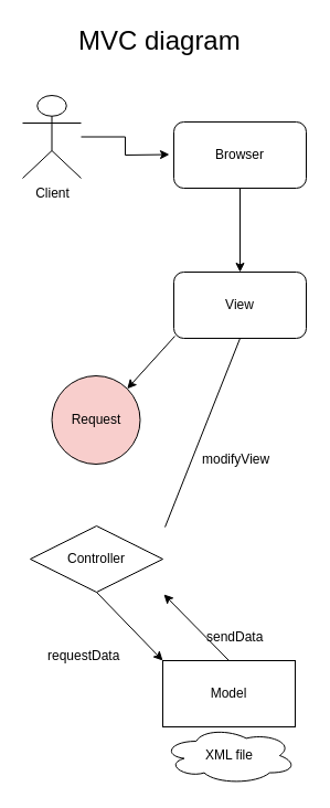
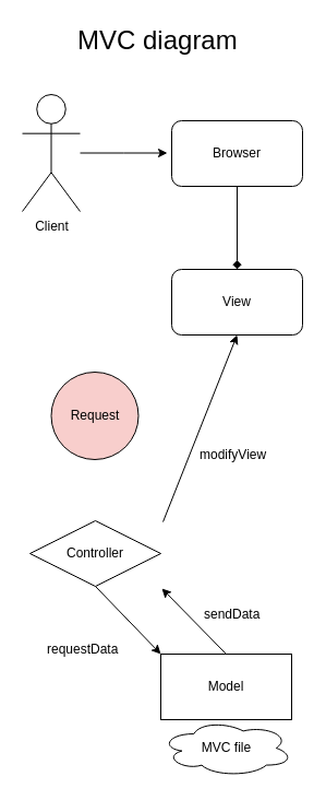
- <mxCell id="3" value="&lt;div&gt;Client&lt;/div&gt;&lt;div&gt;&lt;br&gt;&lt;/div&gt;" style="shape=umlActor;verticalLabelPosition=bottom;labelBackgroundColor=#ffffff;verticalAlign=top;html=1;outlineConnect=0;" vertex="1" parent="1"><mxGeometry x="20" y="86" width="53" height="75" as="geometry" /></mxCell>
+ <mxCell id="3" value="&lt;div&gt;Client&lt;/div&gt;&lt;div&gt;&lt;br&gt;&lt;/div&gt;" style="shape=umlActor;verticalLabelPosition=bottom;labelBackgroundColor=#ffffff;verticalAlign=top;html=1;outlineConnect=0;" vertex="1" parent="1"><mxGeometry x="20" y="86" width="53" height="107" as="geometry" /></mxCell>
- <mxCell id="6" value="" style="endArrow=classic;html=1;exitX=0.5;exitY=1;exitDx=0;exitDy=0;" edge="1" parent="1" source="4" target="5"><mxGeometry width="50" height="50" relative="1" as="geometry"><mxPoint x="376" y="159" as="sourcePoint" /><mxPoint x="426" y="109" as="targetPoint" /></mxGeometry></mxCell>
+ <mxCell id="6" value="" style="endArrow=diamond;html=1;exitX=0.5;exitY=1;exitDx=0;exitDy=0;" edge="1" parent="1" source="4" target="5"><mxGeometry width="50" height="50" relative="1" as="geometry"><mxPoint x="376" y="159" as="sourcePoint" /><mxPoint x="426" y="109" as="targetPoint" /></mxGeometry></mxCell>
- <mxCell id="16" value="" style="endArrow=none;html=1;exitX=1.017;exitY=0.017;exitDx=0;exitDy=0;exitPerimeter=0;entryX=0.5;entryY=1;entryDx=0;entryDy=0;" edge="1" parent="1" source="9" target="5"><mxGeometry width="50" height="50" relative="1" as="geometry"><mxPoint x="223" y="438" as="sourcePoint" /><mxPoint x="273" y="388" as="targetPoint" /></mxGeometry></mxCell>
+ <mxCell id="16" value="" style="endArrow=classic;html=1;exitX=1.017;exitY=0.017;exitDx=0;exitDy=0;exitPerimeter=0;entryX=0.5;entryY=1;entryDx=0;entryDy=0;" edge="1" parent="1" source="9" target="5"><mxGeometry width="50" height="50" relative="1" as="geometry"><mxPoint x="223" y="438" as="sourcePoint" /><mxPoint x="273" y="388" as="targetPoint" /></mxGeometry></mxCell>
- <mxCell id="8" value="" style="endArrow=classic;html=1;entryX=1;entryY=0;entryDx=0;entryDy=0;exitX=0.008;exitY=0.967;exitDx=0;exitDy=0;exitPerimeter=0;" edge="1" parent="1" source="5" target="7"><mxGeometry width="50" height="50" relative="1" as="geometry"><mxPoint x="69" y="365" as="sourcePoint" /><mxPoint x="119" y="315" as="targetPoint" /></mxGeometry></mxCell>
- <mxCell id="15" value="sendData" style="text;html=1;resizable=0;points=[];autosize=1;align=left;verticalAlign=top;spacingTop=-4;" vertex="1" parent="1"><mxGeometry x="185" y="567" width="64" height="14" as="geometry" /></mxCell>
+ <mxCell id="15" value="sendData" style="text;html=1;resizable=0;points=[];autosize=1;align=left;verticalAlign=top;spacingTop=-4;" vertex="1" parent="1"><mxGeometry x="185" y="552" width="64" height="14" as="geometry" /></mxCell>
- <mxCell id="13" value="XML file" style="ellipse;shape=cloud;whiteSpace=wrap;html=1;" vertex="1" parent="1"><mxGeometry x="147" y="658" width="121" height="52" as="geometry" /></mxCell>
+ <mxCell id="13" value="MVC file" style="ellipse;shape=cloud;whiteSpace=wrap;html=1;" vertex="1" parent="1"><mxGeometry x="147" y="658" width="121" height="52" as="geometry" /></mxCell>
